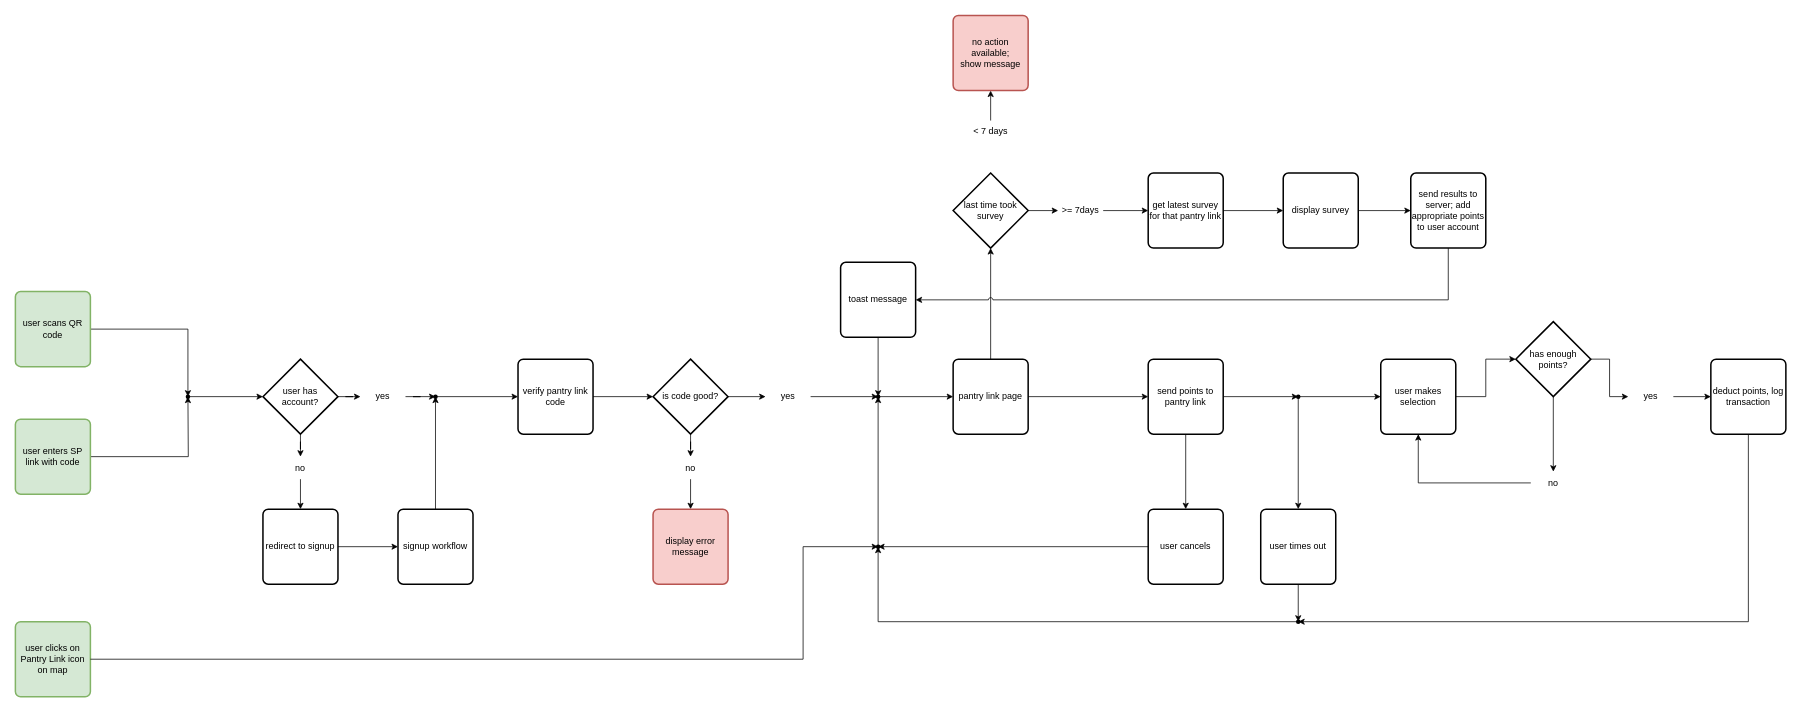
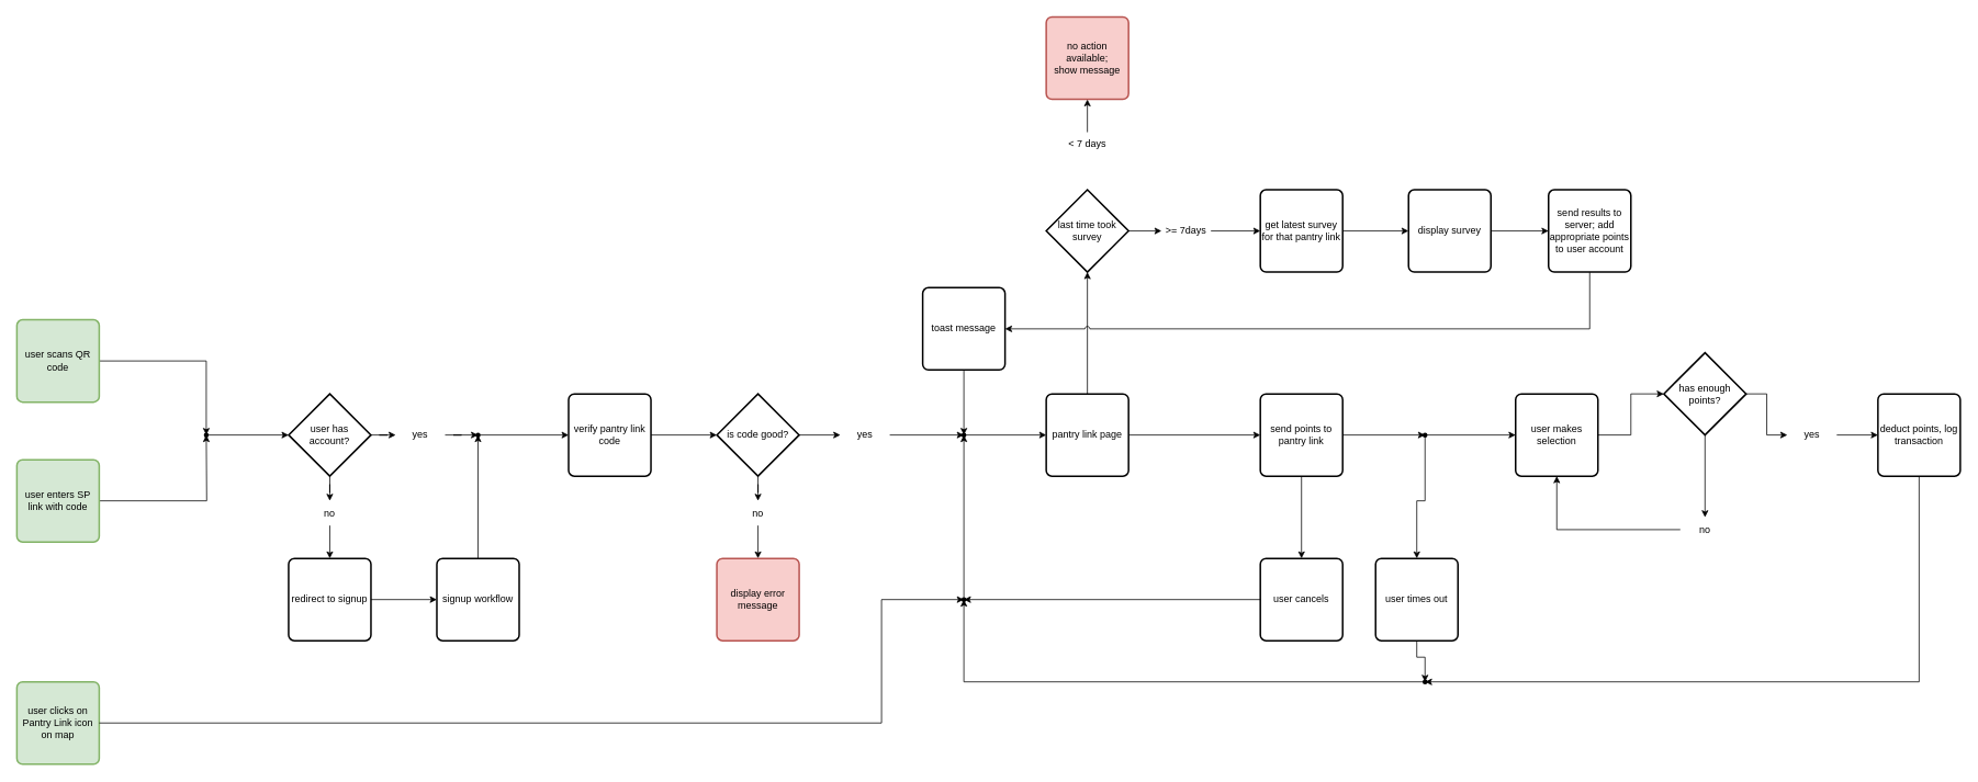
- <mxCell id="74" value="user times out" style="rounded=1;whiteSpace=wrap;html=1;absoluteArcSize=1;arcSize=14;strokeWidth=2;" parent="1" vertex="1"><mxGeometry x="1680" y="678" width="100" height="100" as="geometry" /></mxCell>
+ <mxCell id="74" value="user times out" style="rounded=1;whiteSpace=wrap;html=1;absoluteArcSize=1;arcSize=14;strokeWidth=2;" parent="1" vertex="1"><mxGeometry x="1670" y="678" width="100" height="100" as="geometry" /></mxCell>
